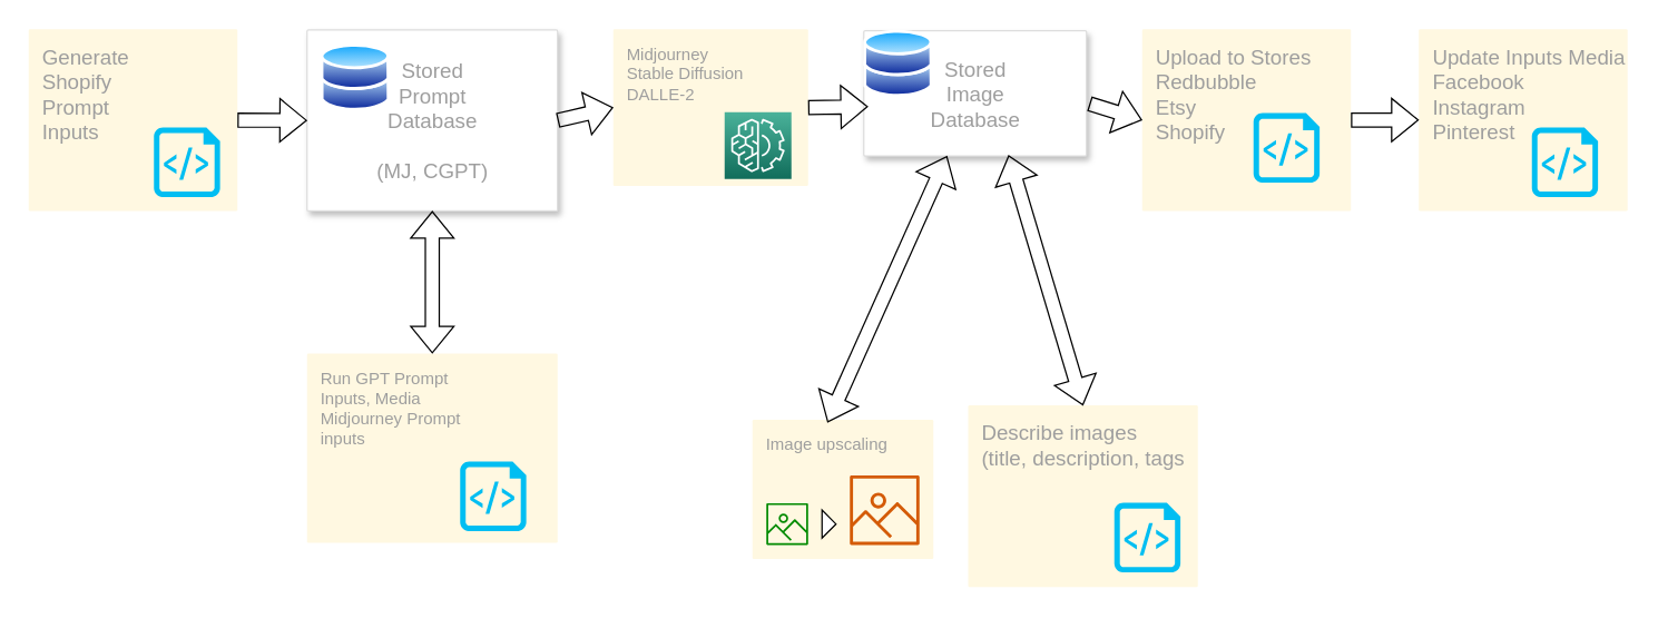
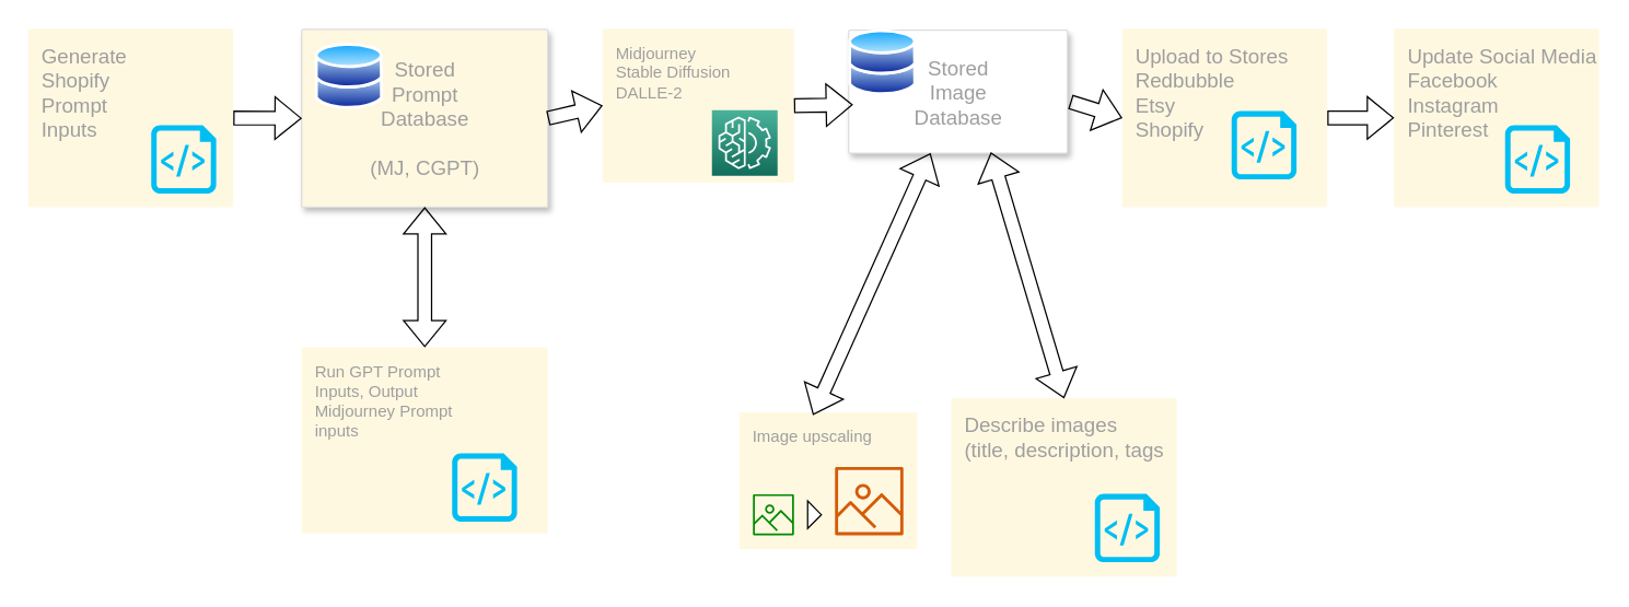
- <mxCell id="20" value="Update Inputs Media&lt;br&gt;Facebook&lt;br&gt;Instagram&lt;br&gt;Pinterest" style="rounded=1;absoluteArcSize=1;arcSize=2;html=1;strokeColor=none;gradientColor=none;shadow=0;dashed=0;strokeColor=none;fontSize=15;fontColor=#9E9E9E;align=left;verticalAlign=top;spacing=10;spacingTop=-4;fillColor=#FFF8E1;" vertex="1" parent="1"><mxGeometry x="1018.75" y="20.5" width="150" height="130.5" as="geometry" /></mxCell>
+ <mxCell id="20" value="Update Social Media&lt;br&gt;Facebook&lt;br&gt;Instagram&lt;br&gt;Pinterest" style="rounded=1;absoluteArcSize=1;arcSize=2;html=1;strokeColor=none;gradientColor=none;shadow=0;dashed=0;strokeColor=none;fontSize=15;fontColor=#9E9E9E;align=left;verticalAlign=top;spacing=10;spacingTop=-4;fillColor=#FFF8E1;" vertex="1" parent="1"><mxGeometry x="1018.75" y="20.5" width="150" height="130.5" as="geometry" /></mxCell>
- <mxCell id="4" value="&lt;font style=&quot;font-size: 15px;&quot;&gt;Stored &lt;br&gt;Prompt &lt;br&gt;Database&lt;br&gt;&lt;br&gt;(MJ, CGPT)&lt;br&gt;&lt;/font&gt;" style="strokeColor=#dddddd;fillColor=#ffffff;shadow=1;strokeWidth=1;rounded=1;absoluteArcSize=1;arcSize=2;fontSize=10;fontColor=#9E9E9E;align=center;html=1;" parent="1" vertex="1"><mxGeometry x="220" y="21" width="180" height="130" as="geometry" /></mxCell>
+ <mxCell id="4" value="&lt;font style=&quot;font-size: 15px;&quot;&gt;Stored &lt;br&gt;Prompt &lt;br&gt;Database&lt;br&gt;&lt;br&gt;(MJ, CGPT)&lt;br&gt;&lt;/font&gt;" style="strokeColor=#dddddd;fillColor=#fff8e1;shadow=1;strokeWidth=1;rounded=1;absoluteArcSize=1;arcSize=2;fontSize=10;fontColor=#9E9E9E;align=center;html=1;" parent="1" vertex="1"><mxGeometry x="220" y="21" width="180" height="130" as="geometry" /></mxCell>
- <mxCell id="3" value="Run GPT Prompt&amp;nbsp;&lt;br&gt;Inputs, Media&lt;br&gt;Midjourney Prompt&lt;br&gt;inputs" style="rounded=1;absoluteArcSize=1;arcSize=2;html=1;strokeColor=none;gradientColor=none;shadow=0;dashed=0;strokeColor=none;fontSize=12;fontColor=#9E9E9E;align=left;verticalAlign=top;spacing=10;spacingTop=-4;fillColor=#FFF8E1;" parent="1" vertex="1"><mxGeometry x="220" y="253.5" width="180" height="136" as="geometry" /></mxCell>
+ <mxCell id="3" value="Run GPT Prompt&amp;nbsp;&lt;br&gt;Inputs, Output&lt;br&gt;Midjourney Prompt&lt;br&gt;inputs" style="rounded=1;absoluteArcSize=1;arcSize=2;html=1;strokeColor=none;gradientColor=none;shadow=0;dashed=0;strokeColor=none;fontSize=12;fontColor=#9E9E9E;align=left;verticalAlign=top;spacing=10;spacingTop=-4;fillColor=#FFF8E1;" parent="1" vertex="1"><mxGeometry x="220" y="253.5" width="180" height="136" as="geometry" /></mxCell>
